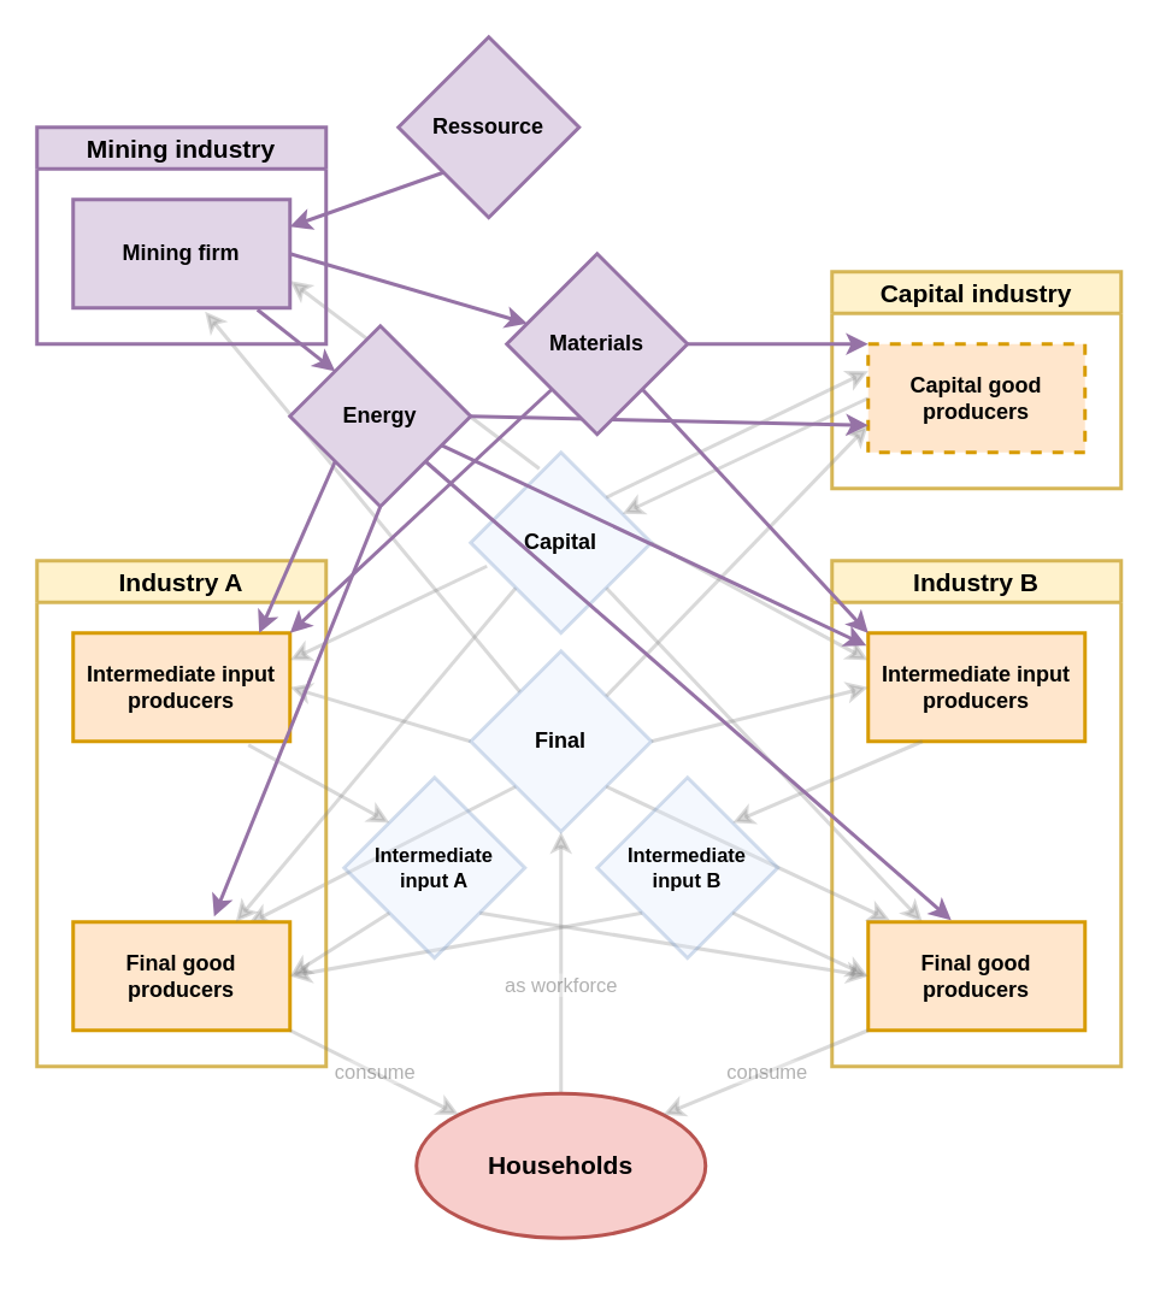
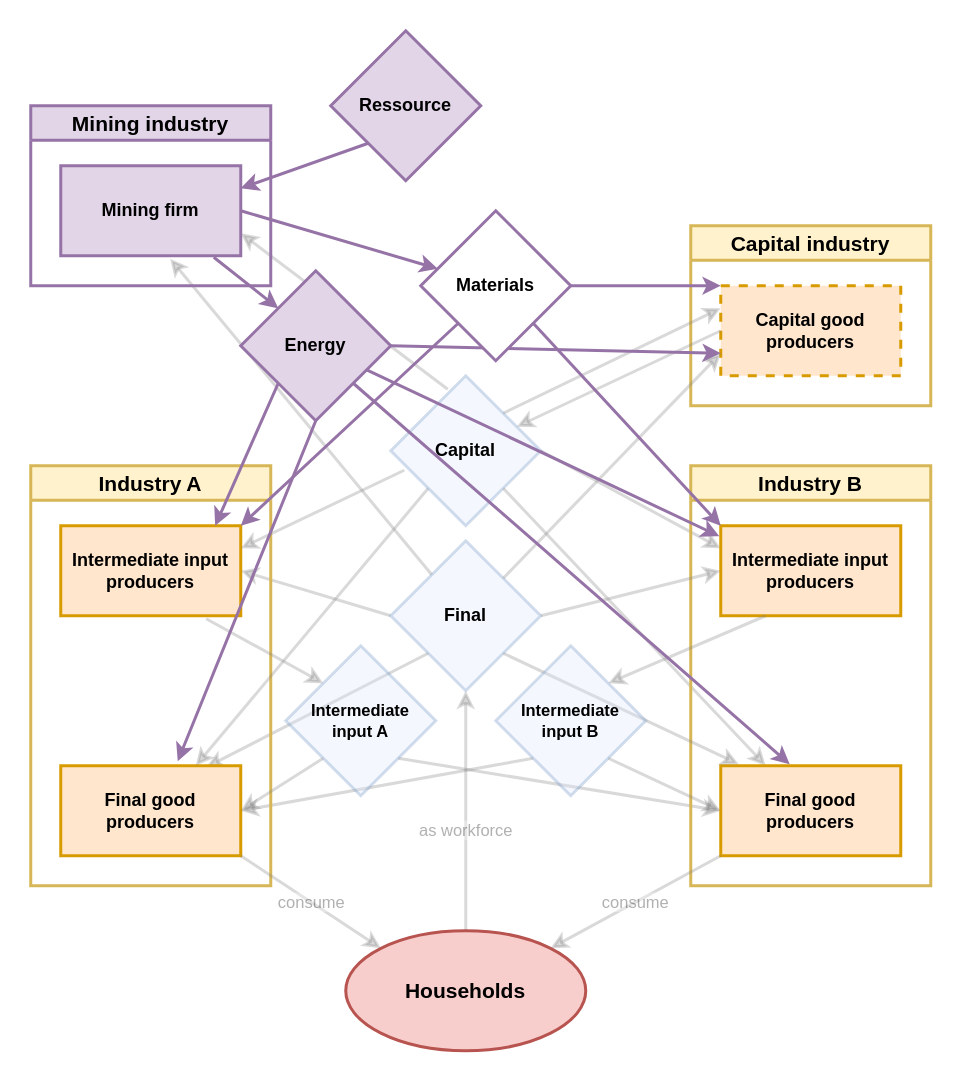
- <mxCell id="52" value="&lt;b&gt;Materials&lt;/b&gt;" style="rhombus;whiteSpace=wrap;html=1;fillColor=#e1d5e7;strokeColor=#9673a6;strokeWidth=2;" parent="1" vertex="1"><mxGeometry x="280" y="140" width="100" height="100" as="geometry" /></mxCell>
+ <mxCell id="52" value="&lt;b&gt;Materials&lt;/b&gt;" style="rhombus;whiteSpace=wrap;html=1;fillColor=#ffffff;strokeColor=#9673a6;strokeWidth=2;" parent="1" vertex="1"><mxGeometry x="280" y="140" width="100" height="100" as="geometry" /></mxCell>
- <mxCell id="17" value="&lt;font size=&quot;1&quot;&gt;&lt;b style=&quot;font-size: 14px&quot;&gt;Households&lt;/b&gt;&lt;/font&gt;" style="ellipse;whiteSpace=wrap;html=1;fillColor=#f8cecc;strokeColor=#b85450;strokeWidth=2;" parent="1" vertex="1"><mxGeometry x="230" y="605" width="160" height="80" as="geometry" /></mxCell>
+ <mxCell id="17" value="&lt;font size=&quot;1&quot;&gt;&lt;b style=&quot;font-size: 14px&quot;&gt;Households&lt;/b&gt;&lt;/font&gt;" style="ellipse;whiteSpace=wrap;html=1;fillColor=#f8cecc;strokeColor=#b85450;strokeWidth=2;" parent="1" vertex="1"><mxGeometry x="230" y="620" width="160" height="80" as="geometry" /></mxCell>
